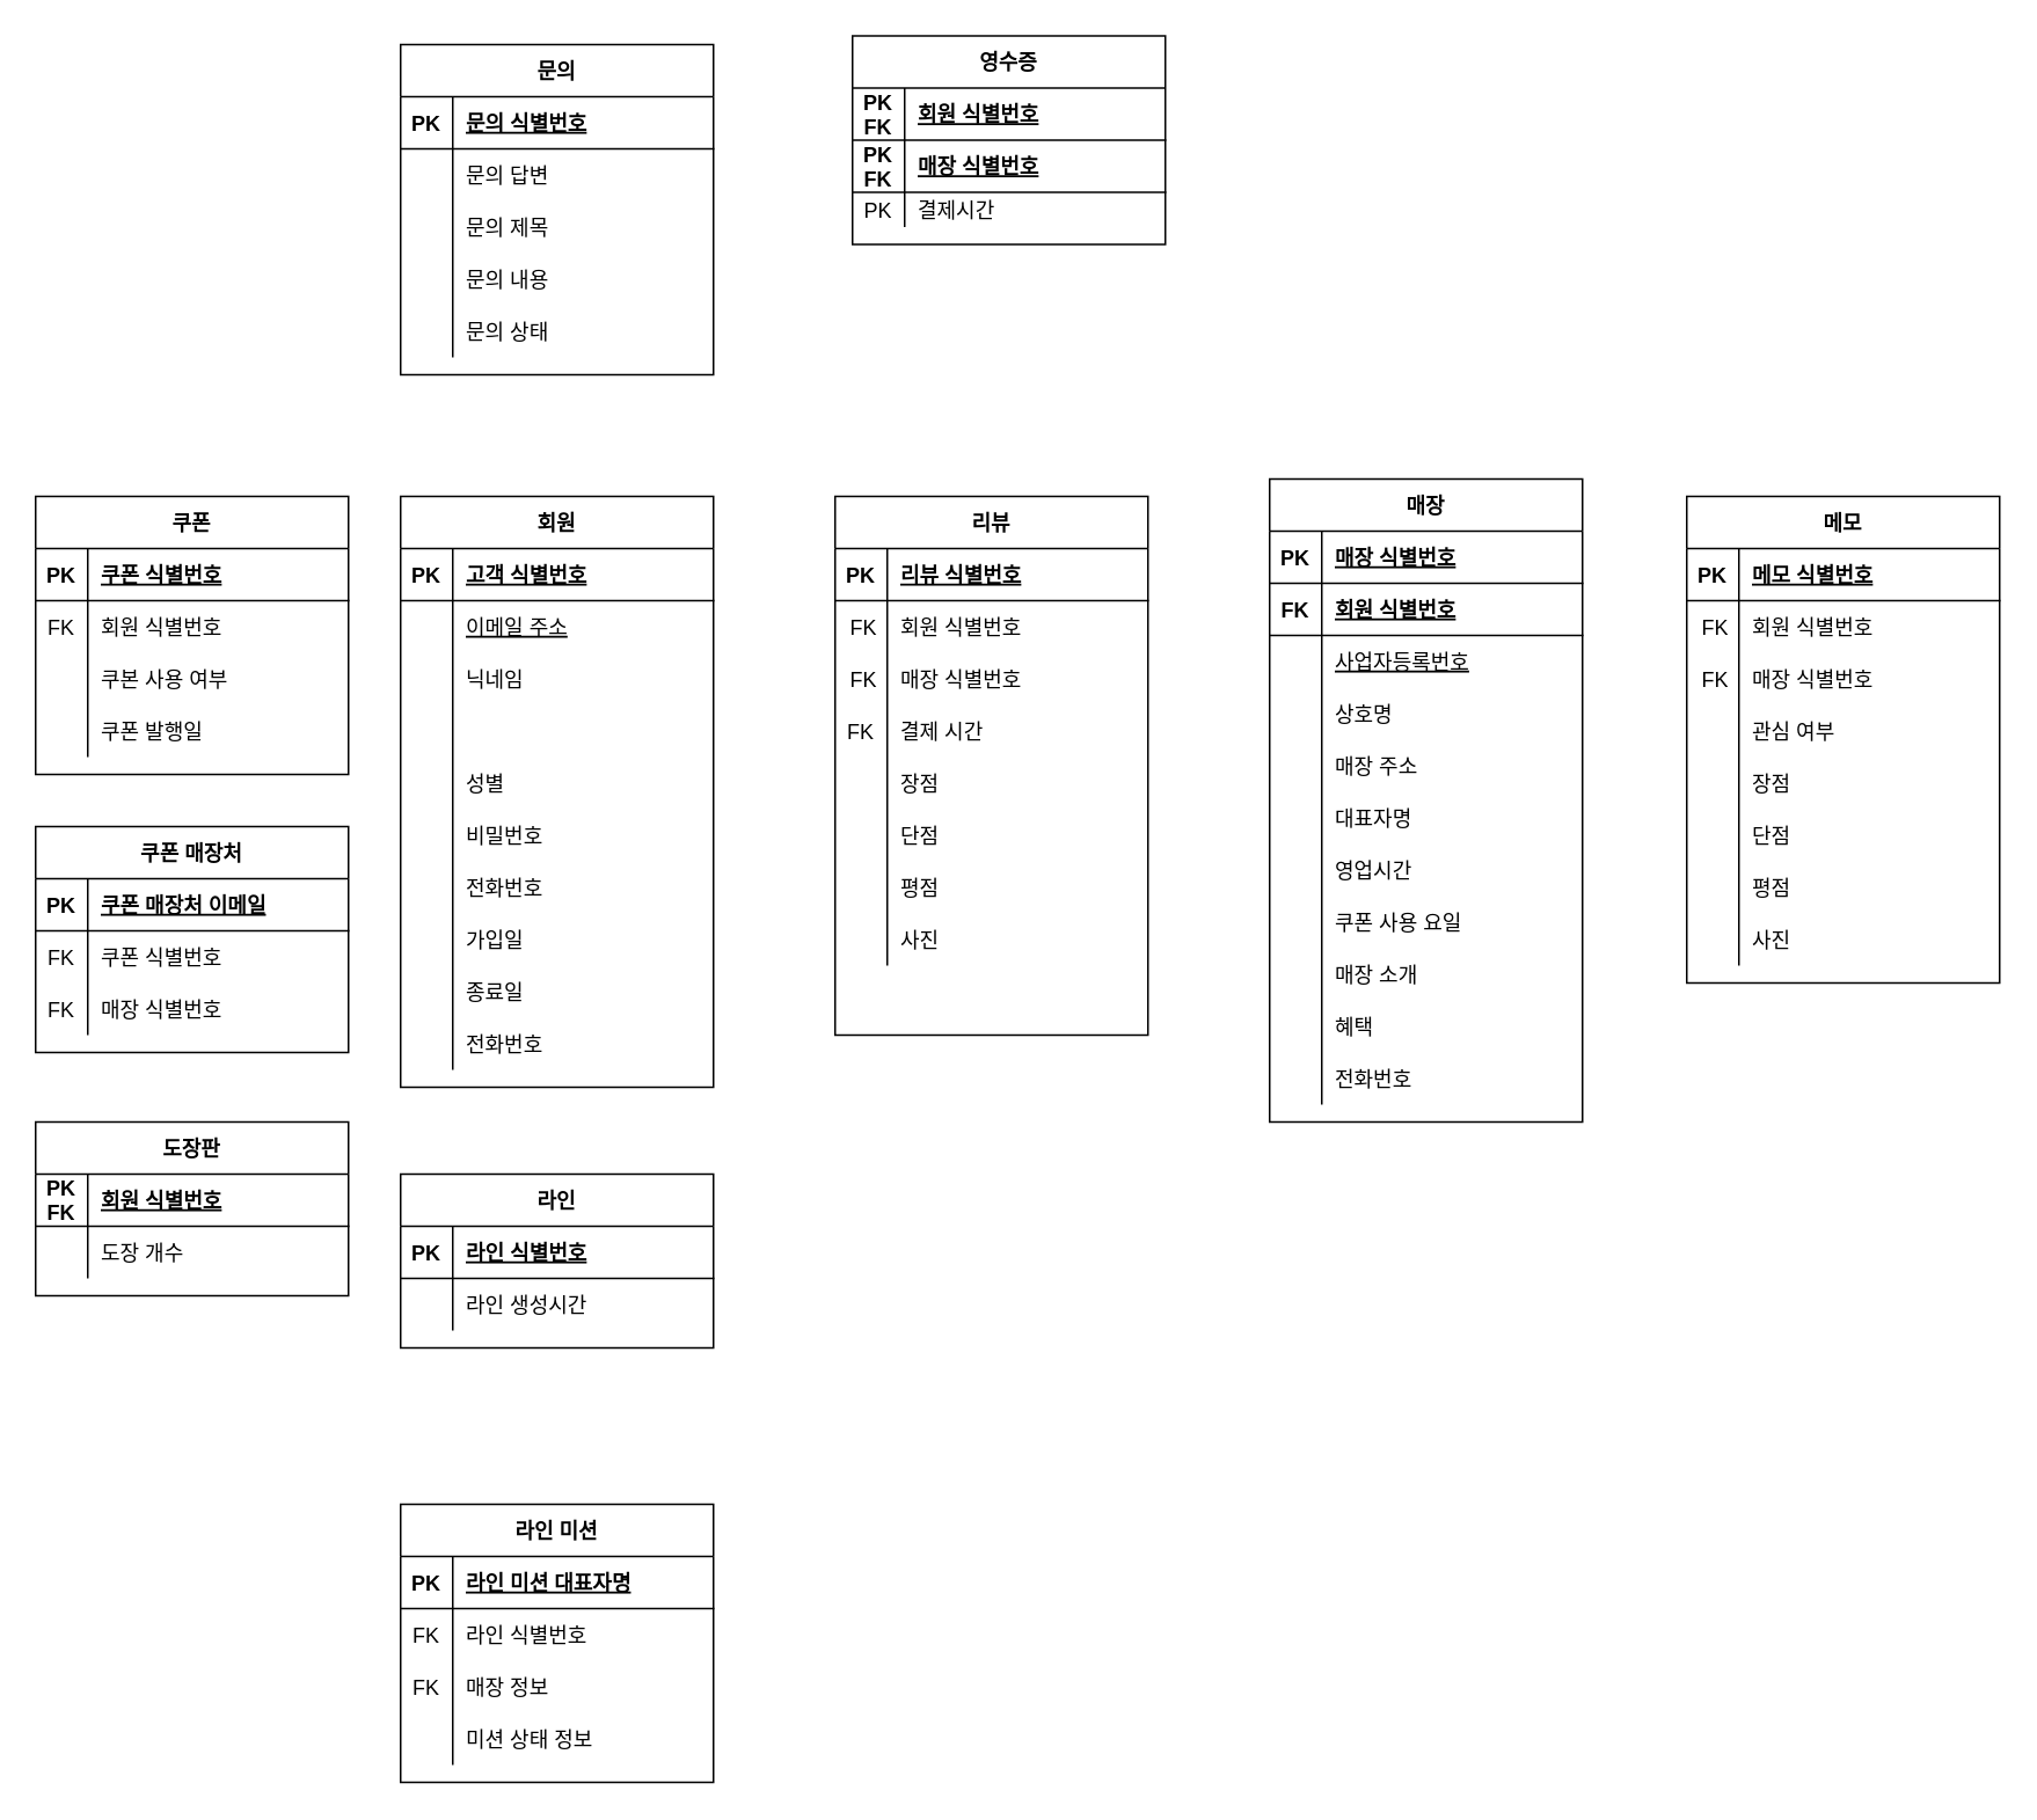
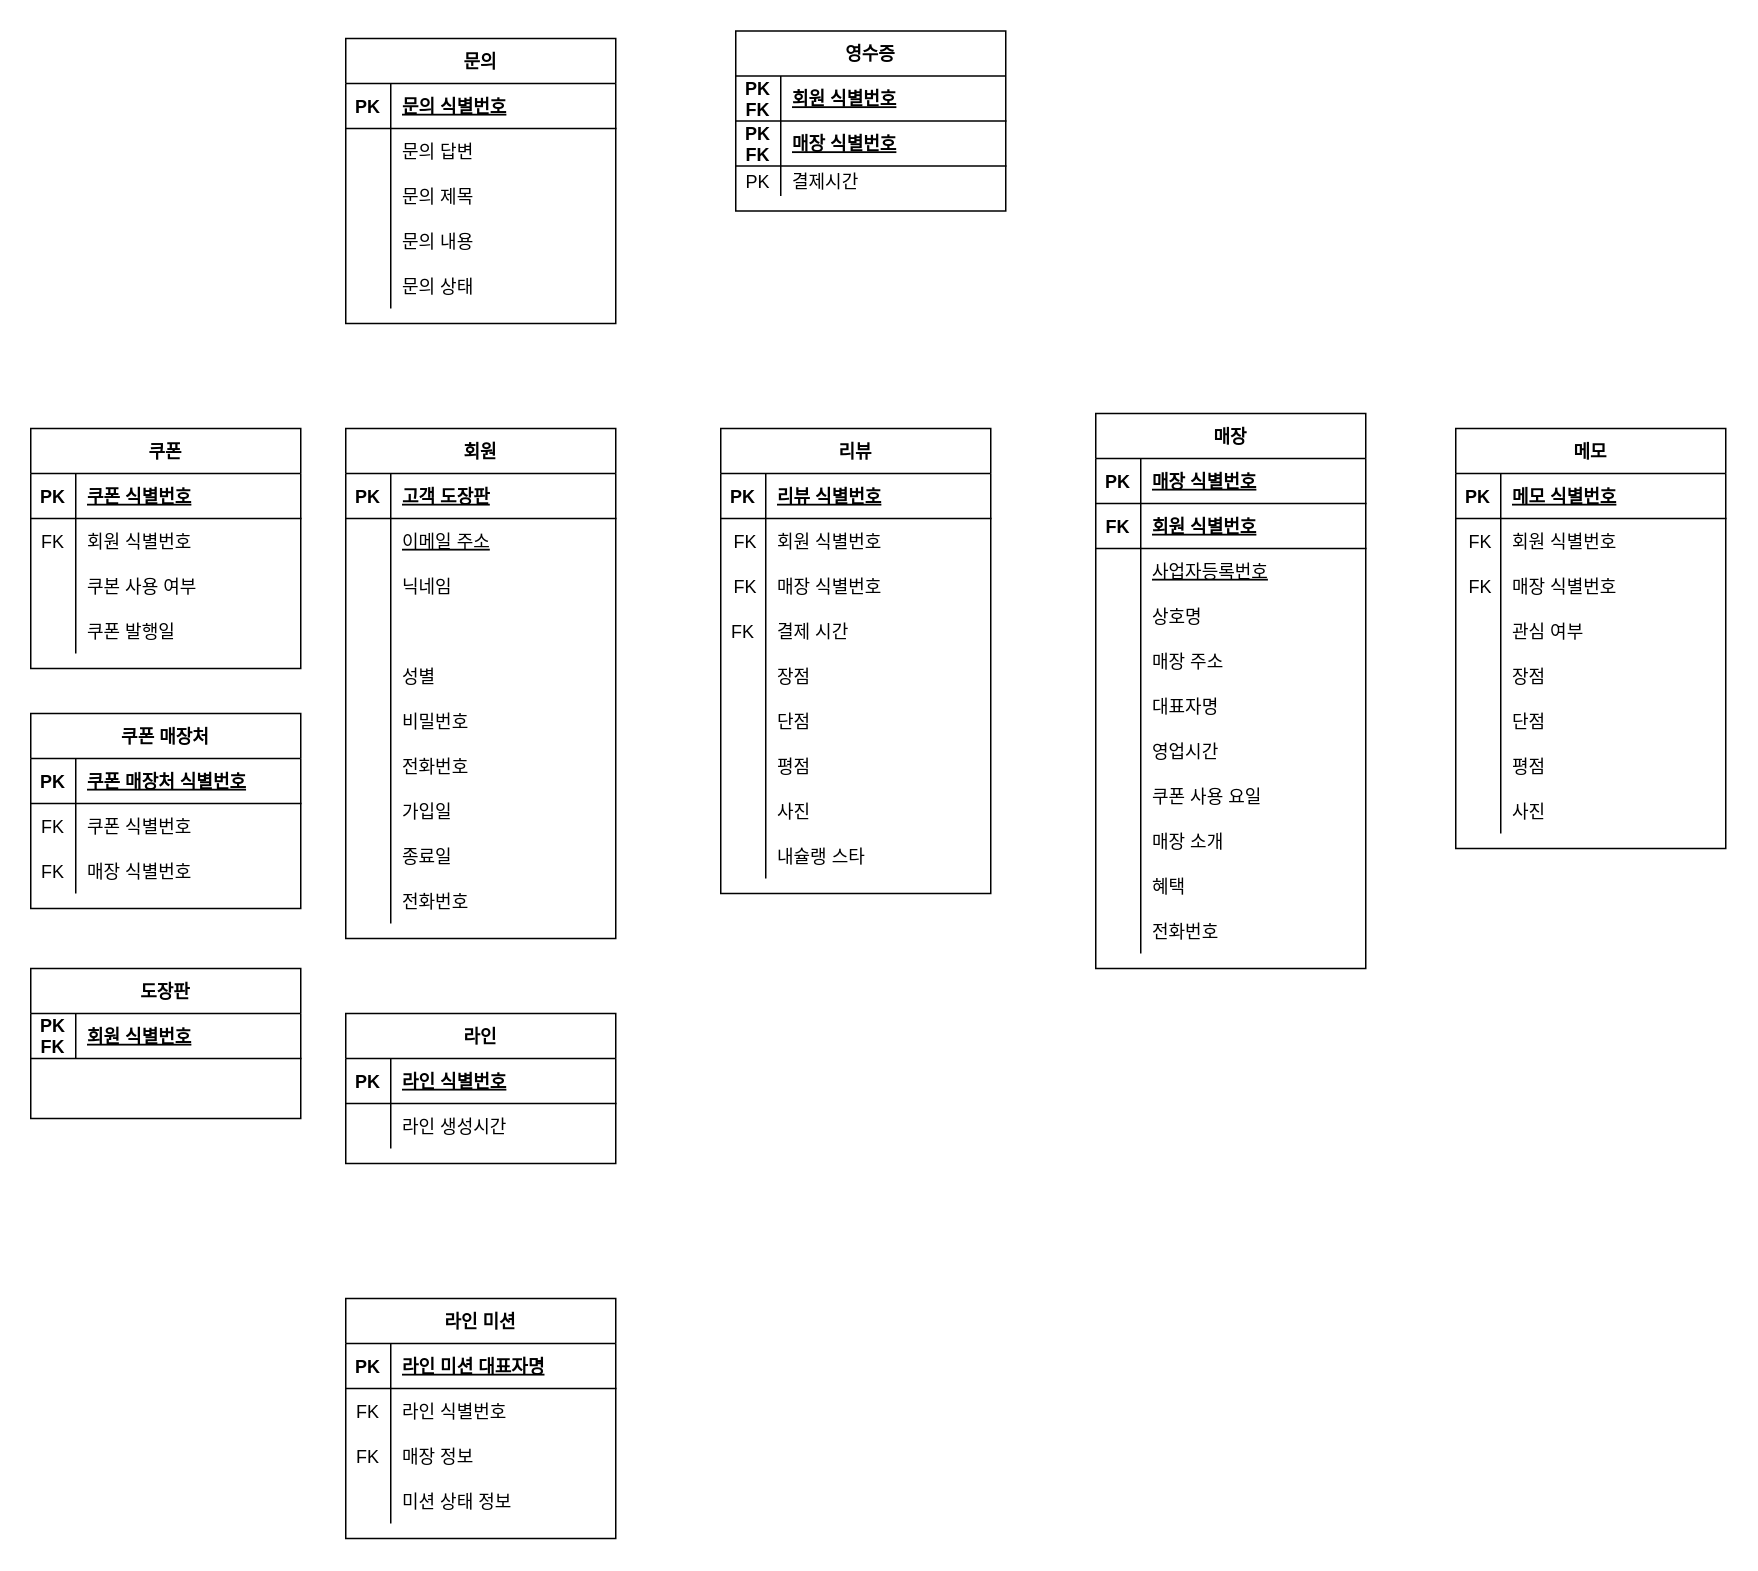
- <mxCell id="21" value="고객 식별번호" style="shape=partialRectangle;connectable=0;fillColor=none;top=0;left=0;bottom=0;right=0;align=left;spacingLeft=6;fontStyle=5;overflow=hidden;" parent="19" vertex="1"><mxGeometry x="30" width="150" height="30" as="geometry" /></mxCell>
+ <mxCell id="21" value="고객 도장판" style="shape=partialRectangle;connectable=0;fillColor=none;top=0;left=0;bottom=0;right=0;align=left;spacingLeft=6;fontStyle=5;overflow=hidden;" parent="19" vertex="1"><mxGeometry x="30" width="150" height="30" as="geometry" /></mxCell>
- <mxCell id="136" value="쿠폰 매장처 이메일" style="shape=partialRectangle;connectable=0;fillColor=none;top=0;left=0;bottom=0;right=0;align=left;spacingLeft=6;fontStyle=5;overflow=hidden;" vertex="1" parent="134"><mxGeometry x="30" width="150" height="30" as="geometry" /></mxCell>
+ <mxCell id="136" value="쿠폰 매장처 식별번호" style="shape=partialRectangle;connectable=0;fillColor=none;top=0;left=0;bottom=0;right=0;align=left;spacingLeft=6;fontStyle=5;overflow=hidden;" vertex="1" parent="134"><mxGeometry x="30" width="150" height="30" as="geometry" /></mxCell>
+ <mxCell id="109" value="내슐랭 스타" style="shape=partialRectangle;connectable=0;fillColor=none;top=0;left=0;bottom=0;right=0;align=left;spacingLeft=6;overflow=hidden;" parent="107" vertex="1"><mxGeometry x="30" width="150" height="30" as="geometry" /></mxCell>
- <mxCell id="174" value="도장 개수" style="shape=partialRectangle;connectable=0;fillColor=none;top=0;left=0;bottom=0;right=0;align=left;spacingLeft=6;overflow=hidden;" vertex="1" parent="172"><mxGeometry x="30" width="150" height="30" as="geometry" /></mxCell>
